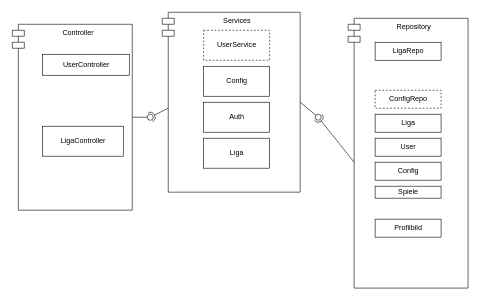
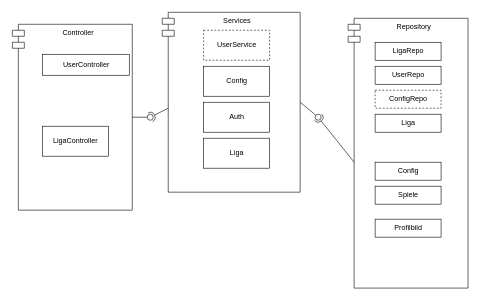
+ <mxCell id="16" value="UserRepo" style="html=1;strokeColor=default;" vertex="1" parent="1"><mxGeometry x="625" y="110" width="110" height="30" as="geometry" /></mxCell>
- <mxCell id="24" value="LigaController" style="html=1;strokeColor=default;" vertex="1" parent="1"><mxGeometry x="70" y="210" width="135" height="50" as="geometry" /></mxCell>
+ <mxCell id="24" value="LigaController" style="html=1;strokeColor=default;" vertex="1" parent="1"><mxGeometry x="70" y="210" width="110" height="50" as="geometry" /></mxCell>
- <mxCell id="19" value="User" style="html=1;strokeColor=default;" vertex="1" parent="1"><mxGeometry x="625" y="230" width="110" height="30" as="geometry" /></mxCell>
- <mxCell id="21" value="Spiele" style="html=1;strokeColor=default;" vertex="1" parent="1"><mxGeometry x="625" y="310" width="110" height="20" as="geometry" /></mxCell>
+ <mxCell id="21" value="Spiele" style="html=1;strokeColor=default;" vertex="1" parent="1"><mxGeometry x="625" y="310" width="110" height="30" as="geometry" /></mxCell>
